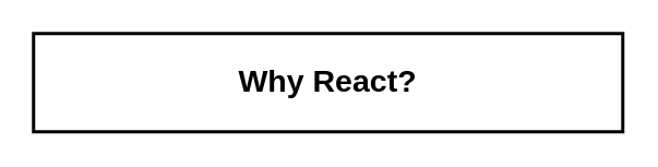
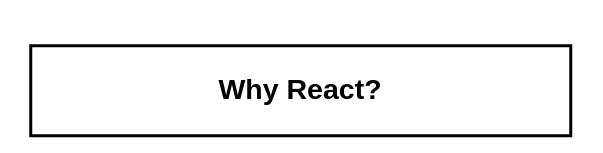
- <mxCell id="2" value="Why React?" style="rounded=0;whiteSpace=wrap;html=1;shadow=0;labelBackgroundColor=none;strokeColor=#000000;strokeWidth=2;fillColor=#ffffff;fontSize=19;fontColor=#000000;align=center;fontStyle=1" parent="1" vertex="1"><mxGeometry x="20" y="20" width="360" height="60" as="geometry" /></mxCell>
+ <mxCell id="2" value="Why React?" style="rounded=0;whiteSpace=wrap;html=1;shadow=0;labelBackgroundColor=none;strokeColor=#000000;strokeWidth=2;fillColor=#ffffff;fontSize=19;fontColor=#000000;align=center;fontStyle=1" parent="1" vertex="1"><mxGeometry x="20" y="30" width="360" height="60" as="geometry" /></mxCell>
